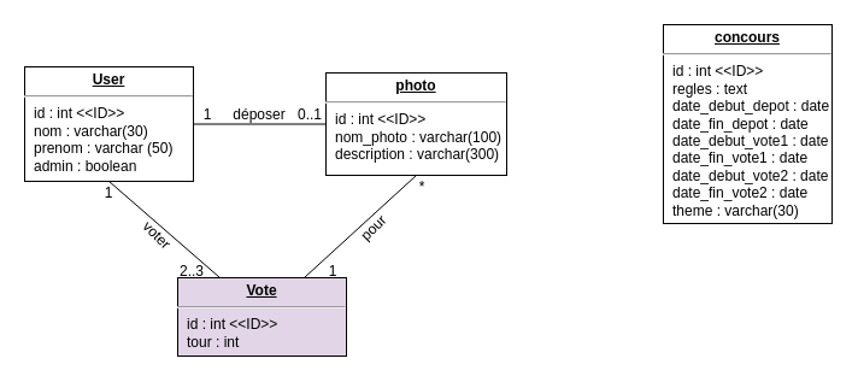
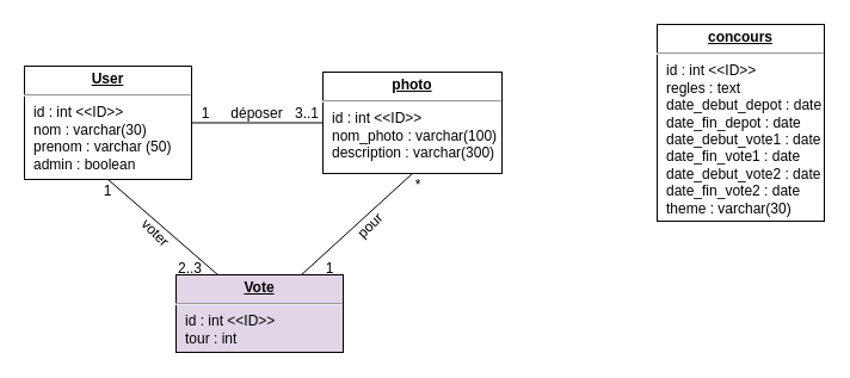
- <mxCell id="10" value="0..1" style="text;html=1;align=center;verticalAlign=middle;whiteSpace=wrap;rounded=0;" vertex="1" parent="1"><mxGeometry x="227" y="80" width="60" height="30" as="geometry" /></mxCell>
+ <mxCell id="10" value="3..1" style="text;html=1;align=center;verticalAlign=middle;whiteSpace=wrap;rounded=0;" vertex="1" parent="1"><mxGeometry x="227" y="80" width="60" height="30" as="geometry" /></mxCell>
